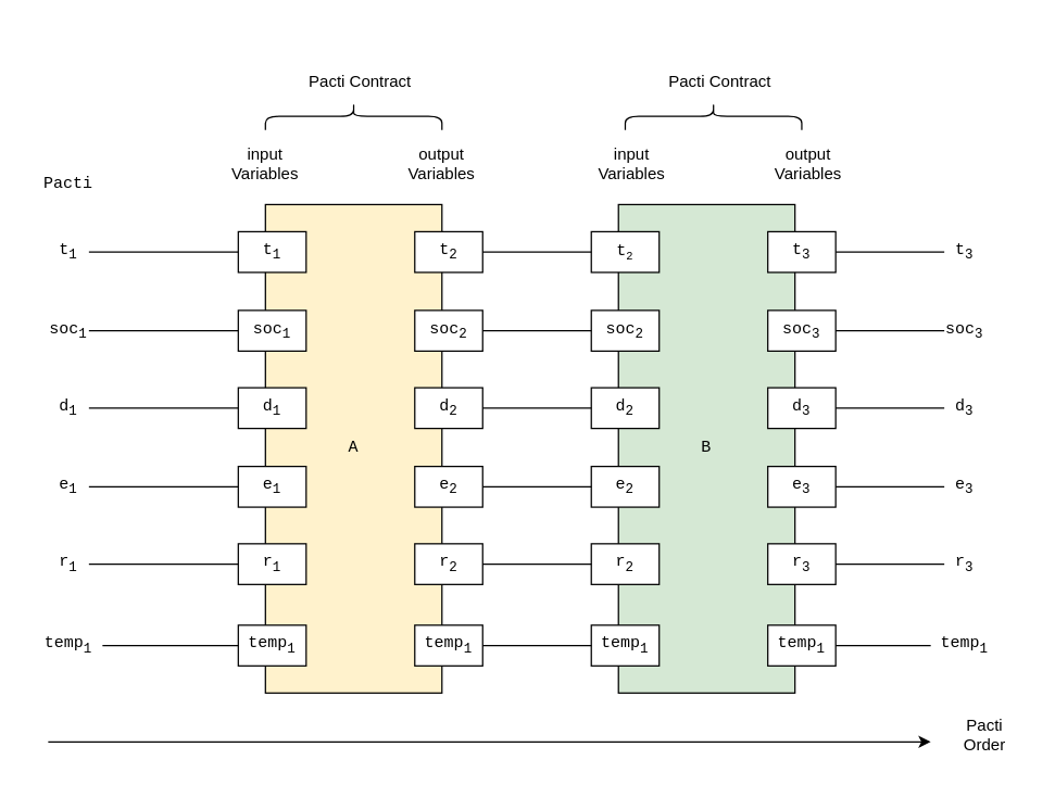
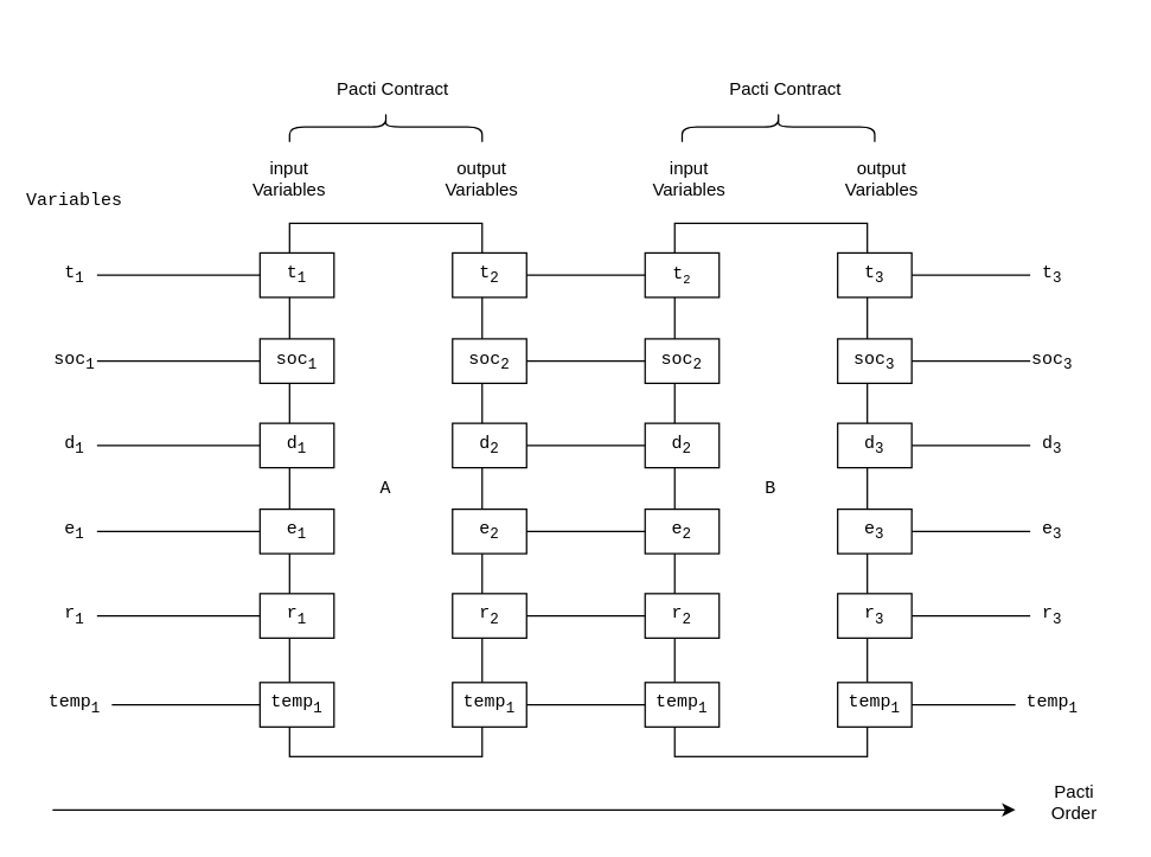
- <mxCell id="14" value="Pacti" style="text;html=1;strokeColor=none;fillColor=none;align=center;verticalAlign=middle;whiteSpace=wrap;rounded=0;fontFamily=Courier New;" parent="1" vertex="1"><mxGeometry x="20" y="120" width="60" height="30" as="geometry" /></mxCell>
+ <mxCell id="14" value="Variables" style="text;html=1;strokeColor=none;fillColor=none;align=center;verticalAlign=middle;whiteSpace=wrap;rounded=0;fontFamily=Courier New;" parent="1" vertex="1"><mxGeometry x="20" y="120" width="60" height="30" as="geometry" /></mxCell>
- <mxCell id="16" value="A" style="rounded=0;whiteSpace=wrap;html=1;fontFamily=Courier New;fillColor=#fff2cc;" parent="15" vertex="1"><mxGeometry x="20" width="130" height="360" as="geometry" /></mxCell>
+ <mxCell id="16" value="A" style="rounded=0;whiteSpace=wrap;html=1;fontFamily=Courier New;" parent="15" vertex="1"><mxGeometry x="20" width="130" height="360" as="geometry" /></mxCell>
- <mxCell id="30" value="B" style="rounded=0;whiteSpace=wrap;html=1;fontFamily=Courier New;fillColor=#d5e8d4;" parent="29" vertex="1"><mxGeometry x="20" width="130" height="360" as="geometry" /></mxCell>
+ <mxCell id="30" value="B" style="rounded=0;whiteSpace=wrap;html=1;fontFamily=Courier New;" parent="29" vertex="1"><mxGeometry x="20" width="130" height="360" as="geometry" /></mxCell>
